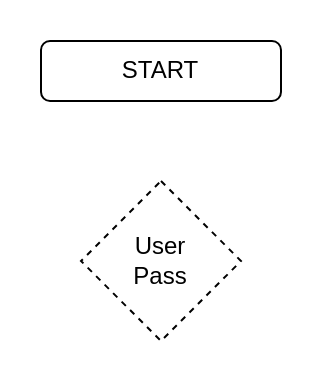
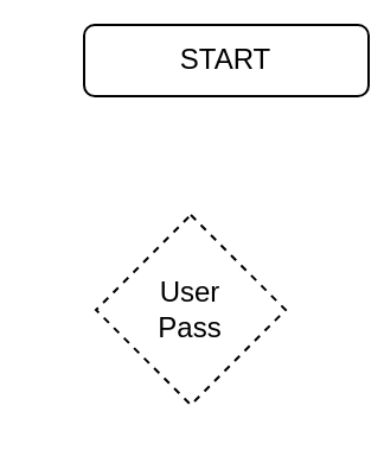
- <mxCell id="2" value="START" style="rounded=1;whiteSpace=wrap;html=1;" vertex="1" parent="1"><mxGeometry x="20" y="20" width="120" height="30" as="geometry" /></mxCell>
+ <mxCell id="2" value="START" style="rounded=1;whiteSpace=wrap;html=1;" vertex="1" parent="1"><mxGeometry x="35" y="10" width="120" height="30" as="geometry" /></mxCell>
